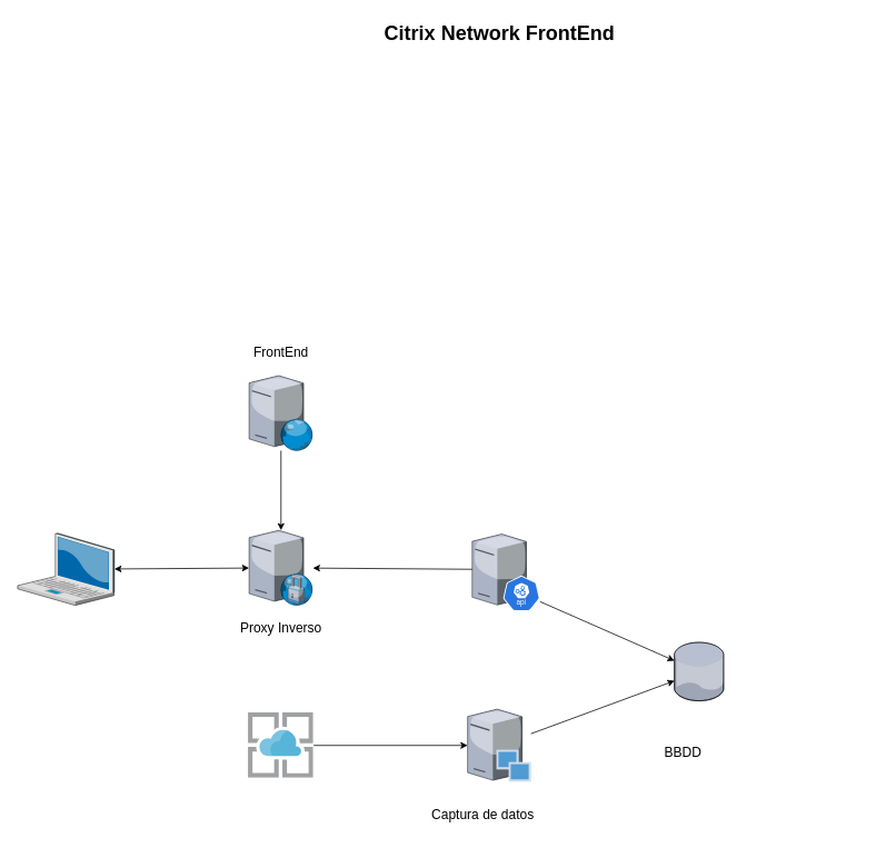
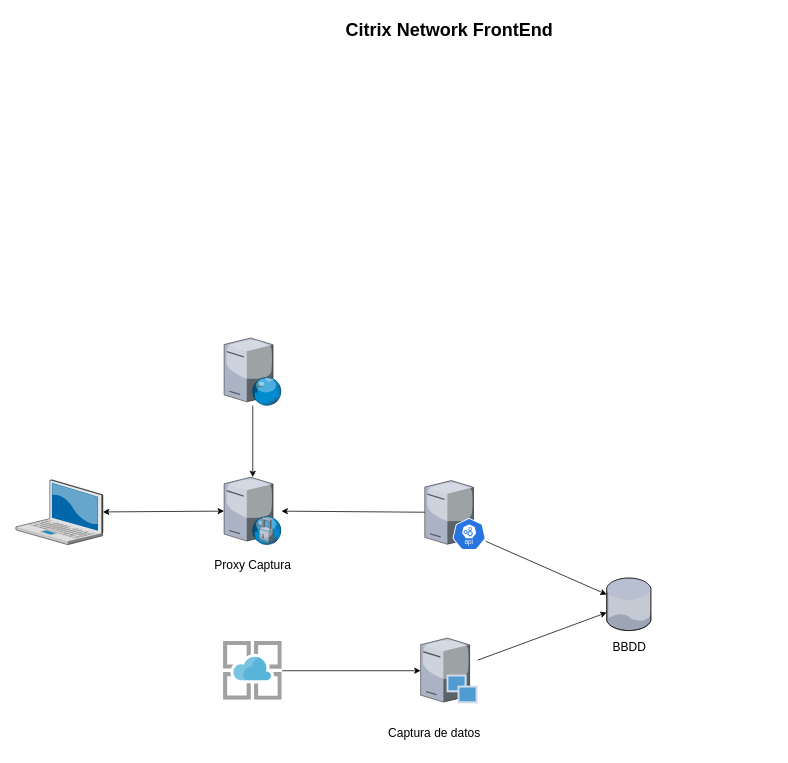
- <mxCell id="8" value="&lt;span style=&quot;font-weight: normal;&quot;&gt;&lt;font style=&quot;font-size: 16px;&quot;&gt;FrontEnd&lt;/font&gt;&lt;/span&gt;" style="text;strokeColor=none;fillColor=none;html=1;fontSize=24;fontStyle=1;verticalAlign=middle;align=center;" vertex="1" parent="1"><mxGeometry x="286.25" y="400" width="100" height="40" as="geometry" /></mxCell>
- <mxCell id="6" value="&lt;span style=&quot;font-weight: normal;&quot;&gt;&lt;font style=&quot;font-size: 16px;&quot;&gt;Proxy Inverso&lt;/font&gt;&lt;/span&gt;" style="text;strokeColor=none;fillColor=none;html=1;fontSize=24;fontStyle=1;verticalAlign=middle;align=center;" vertex="1" parent="1"><mxGeometry x="286.25" y="730" width="100" height="40" as="geometry" /></mxCell>
+ <mxCell id="6" value="&lt;span style=&quot;font-weight: normal;&quot;&gt;&lt;font style=&quot;font-size: 16px;&quot;&gt;Proxy Captura&lt;/font&gt;&lt;/span&gt;" style="text;strokeColor=none;fillColor=none;html=1;fontSize=24;fontStyle=1;verticalAlign=middle;align=center;" vertex="1" parent="1"><mxGeometry x="286.25" y="730" width="100" height="40" as="geometry" /></mxCell>
- <mxCell id="15" value="&lt;span style=&quot;font-size: 16px; font-weight: 400;&quot;&gt;BBDD&lt;/span&gt;" style="text;strokeColor=none;fillColor=none;html=1;fontSize=24;fontStyle=1;verticalAlign=middle;align=center;" vertex="1" parent="1"><mxGeometry x="767.75" y="880" width="100" height="40" as="geometry" /></mxCell>
+ <mxCell id="15" value="&lt;span style=&quot;font-size: 16px; font-weight: 400;&quot;&gt;BBDD&lt;/span&gt;" style="text;strokeColor=none;fillColor=none;html=1;fontSize=24;fontStyle=1;verticalAlign=middle;align=center;" vertex="1" parent="1"><mxGeometry x="787.75" y="840" width="100" height="40" as="geometry" /></mxCell>
